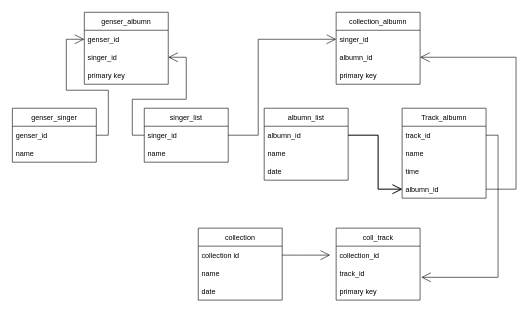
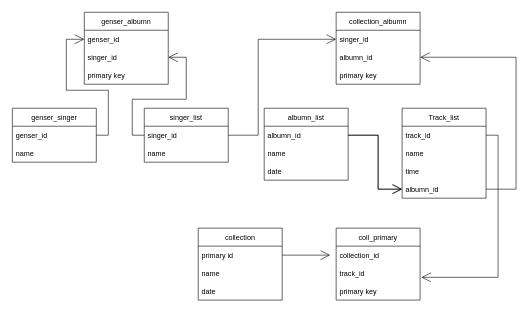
- <mxCell id="12" value="Track_albumn" style="swimlane;fontStyle=0;childLayout=stackLayout;horizontal=1;startSize=30;horizontalStack=0;resizeParent=1;resizeParentMax=0;resizeLast=0;collapsible=1;marginBottom=0;hachureGap=4;pointerEvents=0;" parent="1" vertex="1"><mxGeometry x="670" y="180" width="140" height="150" as="geometry" /></mxCell>
+ <mxCell id="12" value="Track_list" style="swimlane;fontStyle=0;childLayout=stackLayout;horizontal=1;startSize=30;horizontalStack=0;resizeParent=1;resizeParentMax=0;resizeLast=0;collapsible=1;marginBottom=0;hachureGap=4;pointerEvents=0;" parent="1" vertex="1"><mxGeometry x="670" y="180" width="140" height="150" as="geometry" /></mxCell>
- <mxCell id="29" value="coll_track" style="swimlane;fontStyle=0;childLayout=stackLayout;horizontal=1;startSize=30;horizontalStack=0;resizeParent=1;resizeParentMax=0;resizeLast=0;collapsible=1;marginBottom=0;hachureGap=4;pointerEvents=0;" parent="1" vertex="1"><mxGeometry x="560" y="380" width="140" height="120" as="geometry" /></mxCell>
+ <mxCell id="29" value="coll_primary" style="swimlane;fontStyle=0;childLayout=stackLayout;horizontal=1;startSize=30;horizontalStack=0;resizeParent=1;resizeParentMax=0;resizeLast=0;collapsible=1;marginBottom=0;hachureGap=4;pointerEvents=0;" parent="1" vertex="1"><mxGeometry x="560" y="380" width="140" height="120" as="geometry" /></mxCell>
- <mxCell id="18" value="collection id" style="text;strokeColor=none;fillColor=none;align=left;verticalAlign=middle;spacingLeft=4;spacingRight=4;overflow=hidden;points=[[0,0.5],[1,0.5]];portConstraint=eastwest;rotatable=0;" parent="17" vertex="1"><mxGeometry y="30" width="140" height="30" as="geometry" /></mxCell>
+ <mxCell id="18" value="primary id" style="text;strokeColor=none;fillColor=none;align=left;verticalAlign=middle;spacingLeft=4;spacingRight=4;overflow=hidden;points=[[0,0.5],[1,0.5]];portConstraint=eastwest;rotatable=0;" parent="17" vertex="1"><mxGeometry y="30" width="140" height="30" as="geometry" /></mxCell>
